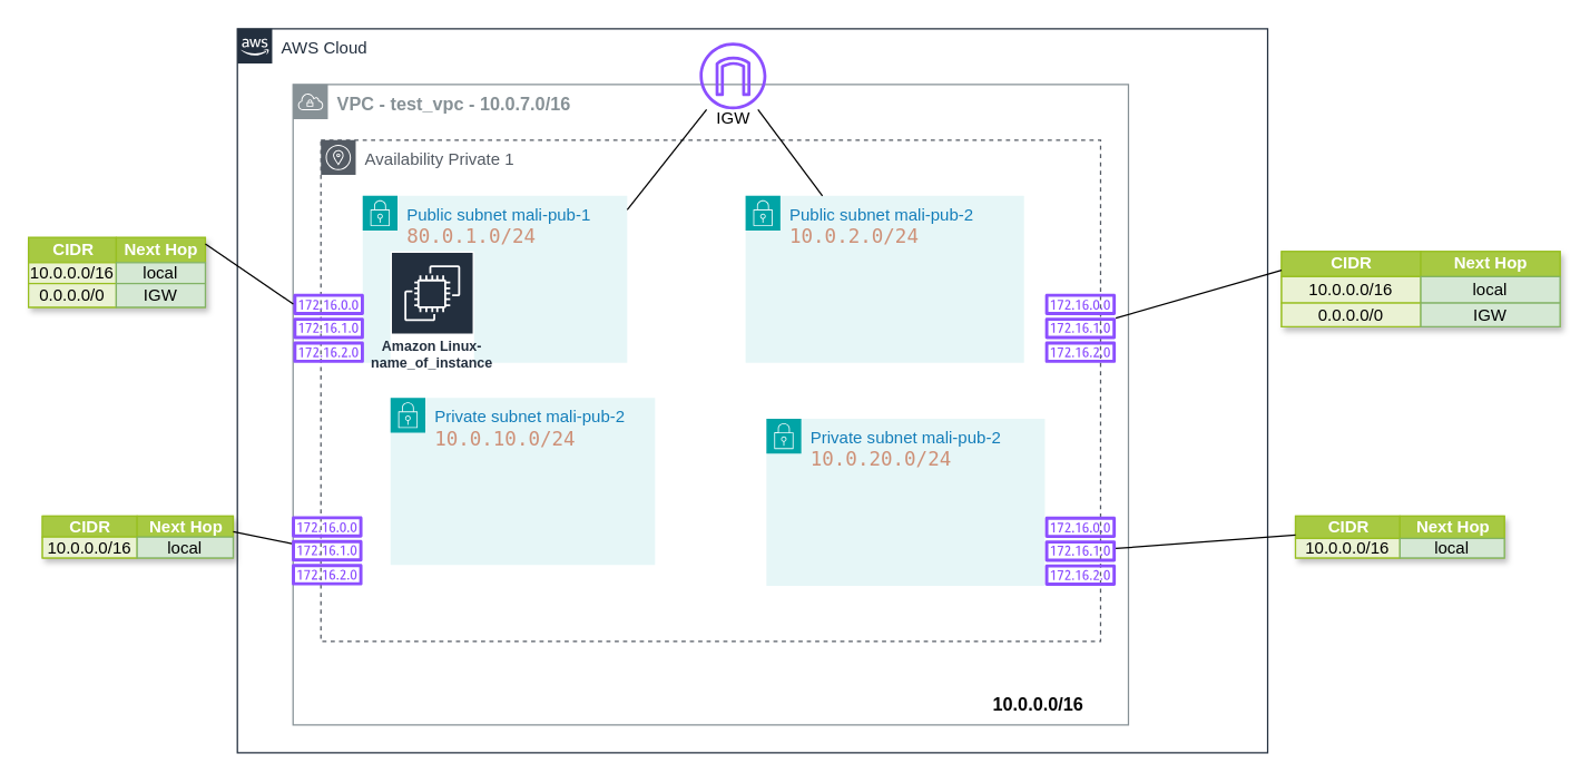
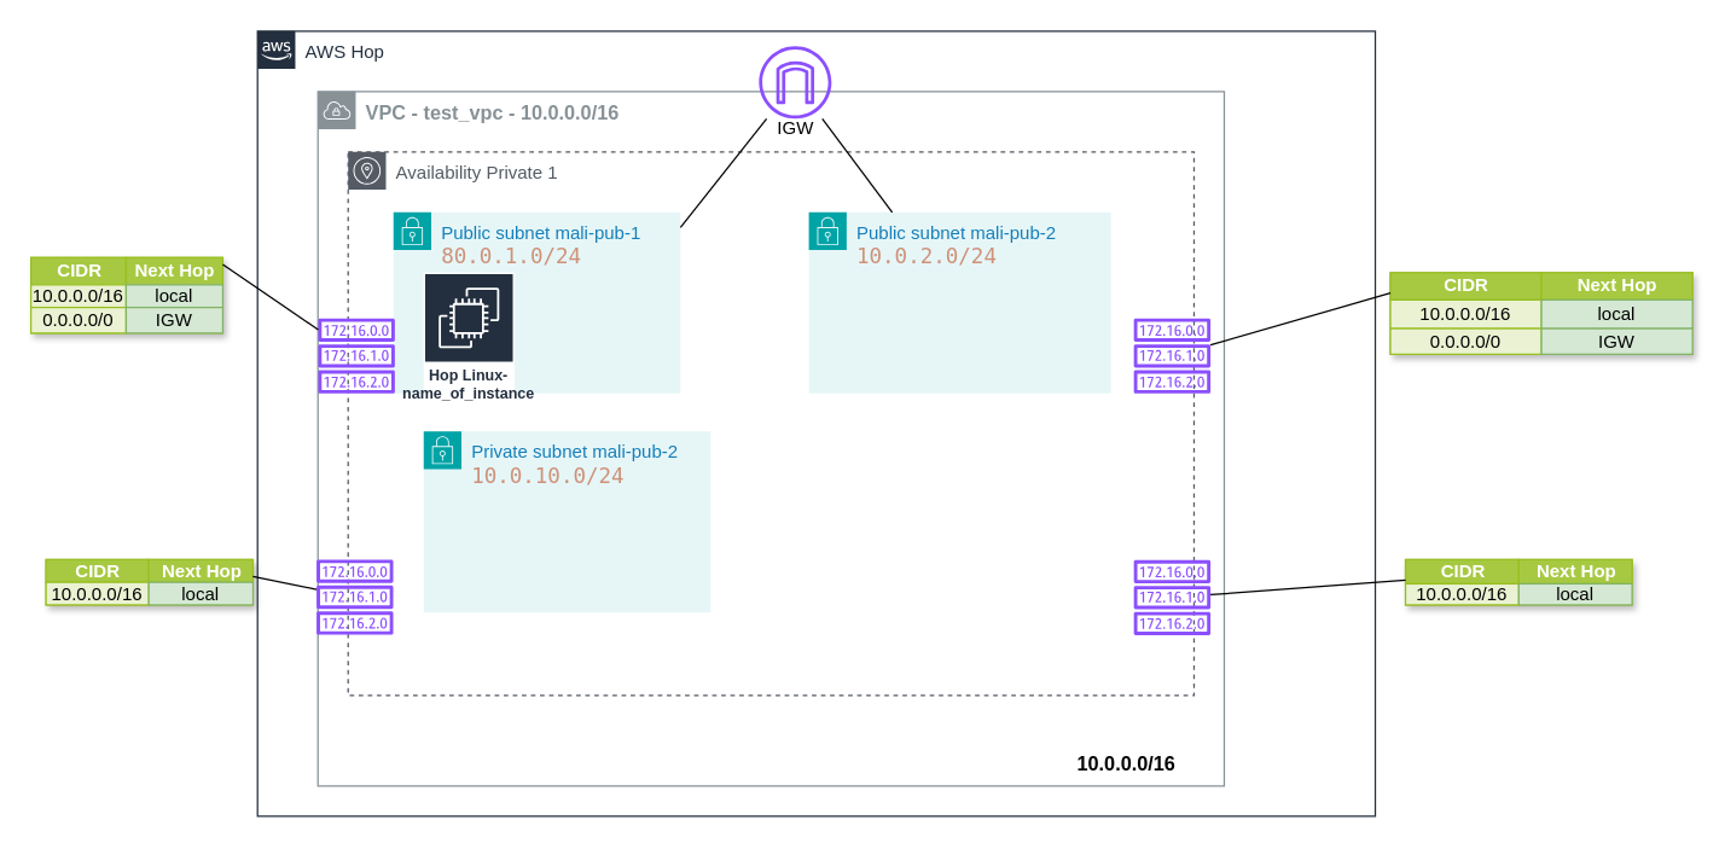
- <mxCell id="2" value="AWS Cloud" style="points=[[0,0],[0.25,0],[0.5,0],[0.75,0],[1,0],[1,0.25],[1,0.5],[1,0.75],[1,1],[0.75,1],[0.5,1],[0.25,1],[0,1],[0,0.75],[0,0.5],[0,0.25]];outlineConnect=0;gradientColor=none;html=1;whiteSpace=wrap;fontSize=12;fontStyle=0;container=1;pointerEvents=0;collapsible=0;recursiveResize=0;shape=mxgraph.aws4.group;grIcon=mxgraph.aws4.group_aws_cloud_alt;strokeColor=#232F3E;fillColor=none;verticalAlign=top;align=left;spacingLeft=30;fontColor=#232F3E;dashed=0;" parent="1" vertex="1"><mxGeometry x="170" y="20" width="740" height="520" as="geometry" /></mxCell>
+ <mxCell id="2" value="AWS Hop" style="points=[[0,0],[0.25,0],[0.5,0],[0.75,0],[1,0],[1,0.25],[1,0.5],[1,0.75],[1,1],[0.75,1],[0.5,1],[0.25,1],[0,1],[0,0.75],[0,0.5],[0,0.25]];outlineConnect=0;gradientColor=none;html=1;whiteSpace=wrap;fontSize=12;fontStyle=0;container=1;pointerEvents=0;collapsible=0;recursiveResize=0;shape=mxgraph.aws4.group;grIcon=mxgraph.aws4.group_aws_cloud_alt;strokeColor=#232F3E;fillColor=none;verticalAlign=top;align=left;spacingLeft=30;fontColor=#232F3E;dashed=0;" parent="1" vertex="1"><mxGeometry x="170" y="20" width="740" height="520" as="geometry" /></mxCell>
- <mxCell id="3" value="&lt;font style=&quot;font-size: 13px;&quot;&gt;&lt;b&gt;VPC - test_vpc - 10.0.7.0/16&lt;/b&gt;&lt;/font&gt;" style="sketch=0;outlineConnect=0;gradientColor=none;html=1;whiteSpace=wrap;fontSize=12;fontStyle=0;shape=mxgraph.aws4.group;grIcon=mxgraph.aws4.group_vpc;strokeColor=#879196;fillColor=none;verticalAlign=top;align=left;spacingLeft=30;fontColor=#879196;dashed=0;" parent="2" vertex="1"><mxGeometry x="40" y="40" width="600" height="460" as="geometry" /></mxCell>
+ <mxCell id="3" value="&lt;font style=&quot;font-size: 13px;&quot;&gt;&lt;b&gt;VPC - test_vpc - 10.0.0.0/16&lt;/b&gt;&lt;/font&gt;" style="sketch=0;outlineConnect=0;gradientColor=none;html=1;whiteSpace=wrap;fontSize=12;fontStyle=0;shape=mxgraph.aws4.group;grIcon=mxgraph.aws4.group_vpc;strokeColor=#879196;fillColor=none;verticalAlign=top;align=left;spacingLeft=30;fontColor=#879196;dashed=0;" parent="2" vertex="1"><mxGeometry x="40" y="40" width="600" height="460" as="geometry" /></mxCell>
- <mxCell id="17" value="Amazon Linux-name_of_instance" style="sketch=0;outlineConnect=0;fontColor=#232F3E;gradientColor=none;strokeColor=#ffffff;fillColor=#232F3E;dashed=0;verticalLabelPosition=middle;verticalAlign=bottom;align=center;html=1;whiteSpace=wrap;fontSize=10;fontStyle=1;spacing=3;shape=mxgraph.aws4.productIcon;prIcon=mxgraph.aws4.ec2;" vertex="1" parent="2"><mxGeometry x="110" y="160" width="60" height="90" as="geometry" /></mxCell>
+ <mxCell id="17" value="Hop Linux-name_of_instance" style="sketch=0;outlineConnect=0;fontColor=#232F3E;gradientColor=none;strokeColor=#ffffff;fillColor=#232F3E;dashed=0;verticalLabelPosition=middle;verticalAlign=bottom;align=center;html=1;whiteSpace=wrap;fontSize=10;fontStyle=1;spacing=3;shape=mxgraph.aws4.productIcon;prIcon=mxgraph.aws4.ec2;" vertex="1" parent="2"><mxGeometry x="110" y="160" width="60" height="90" as="geometry" /></mxCell>
- <mxCell id="6" value="Private subnet mali-pub-2&lt;div&gt;&lt;span style=&quot;color: rgb(206, 145, 120); font-family: &amp;quot;Droid Sans Mono&amp;quot;, &amp;quot;monospace&amp;quot;, monospace; font-size: 14px; white-space: pre;&quot;&gt;10.0.20.0/24&lt;/span&gt;&lt;/div&gt;" style="points=[[0,0],[0.25,0],[0.5,0],[0.75,0],[1,0],[1,0.25],[1,0.5],[1,0.75],[1,1],[0.75,1],[0.5,1],[0.25,1],[0,1],[0,0.75],[0,0.5],[0,0.25]];outlineConnect=0;gradientColor=none;html=1;whiteSpace=wrap;fontSize=12;fontStyle=0;container=1;pointerEvents=0;collapsible=0;recursiveResize=0;shape=mxgraph.aws4.group;grIcon=mxgraph.aws4.group_security_group;grStroke=0;strokeColor=#00A4A6;fillColor=#E6F6F7;verticalAlign=top;align=left;spacingLeft=30;fontColor=#147EBA;dashed=0;" parent="2" vertex="1"><mxGeometry x="380" y="280" width="200" height="120" as="geometry" /></mxCell>
